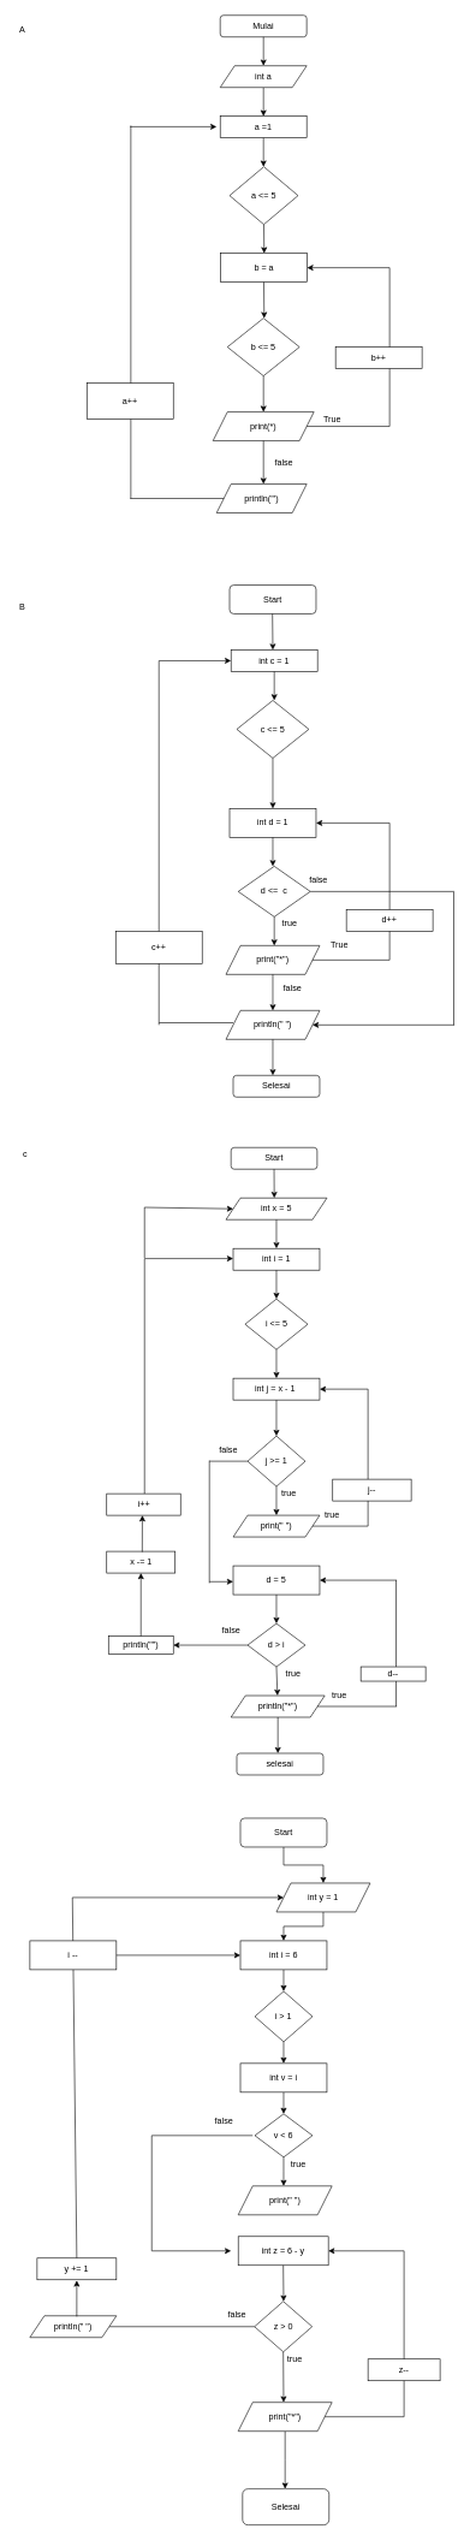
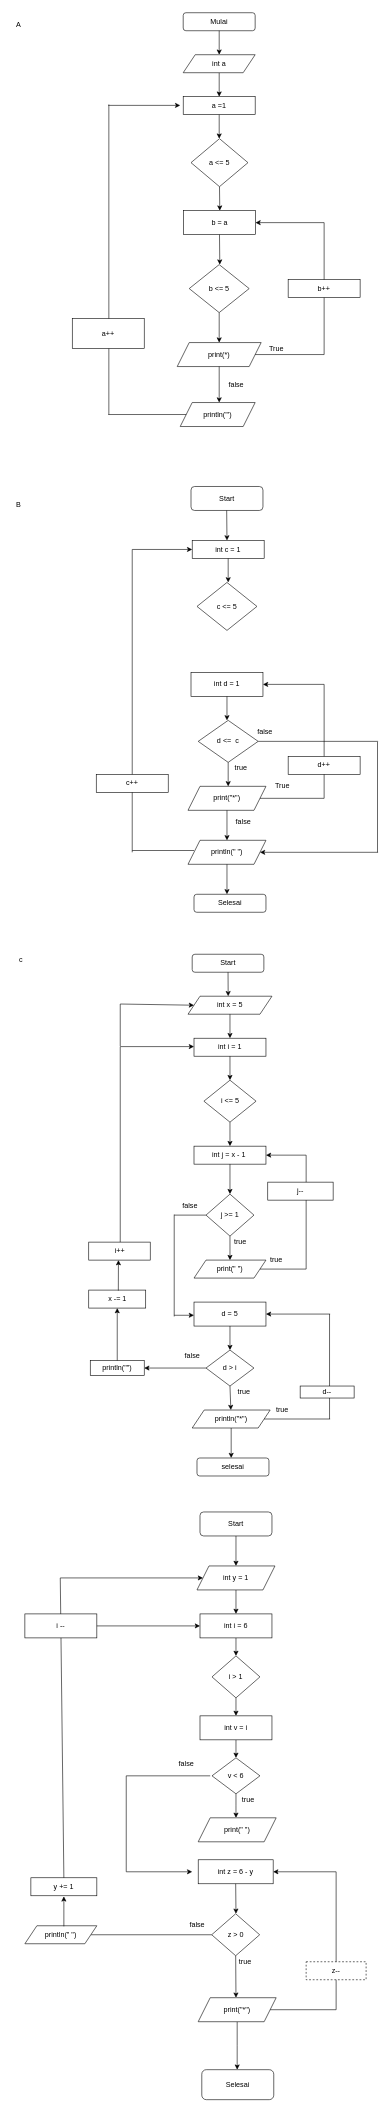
- <mxCell id="19" value="b++" style="rounded=0;whiteSpace=wrap;html=1;" vertex="1" parent="1"><mxGeometry x="465" y="480" width="120" height="30" as="geometry" /></mxCell>
+ <mxCell id="19" value="b++" style="rounded=0;whiteSpace=wrap;html=1;" vertex="1" parent="1"><mxGeometry x="480" y="465" width="120" height="30" as="geometry" /></mxCell>
- <mxCell id="34" value="" style="endArrow=classic;html=1;exitX=0.5;exitY=1;exitDx=0;exitDy=0;entryX=0.5;entryY=0;entryDx=0;entryDy=0;" edge="1" parent="1" source="33" target="35"><mxGeometry width="50" height="50" relative="1" as="geometry"><mxPoint x="340" y="1100" as="sourcePoint" /><mxPoint x="378" y="1100" as="targetPoint" /></mxGeometry></mxCell>
- <mxCell id="50" value="c++" style="rounded=0;whiteSpace=wrap;html=1;" vertex="1" parent="1"><mxGeometry x="160" y="1290" width="120" height="45" as="geometry" /></mxCell>
+ <mxCell id="50" value="c++" style="rounded=0;whiteSpace=wrap;html=1;" vertex="1" parent="1"><mxGeometry x="160" y="1290" width="120" height="30" as="geometry" /></mxCell>
- <mxCell id="76" value="j--" style="rounded=0;whiteSpace=wrap;html=1;" vertex="1" parent="1"><mxGeometry x="461" y="2050" width="109" height="30" as="geometry" /></mxCell>
+ <mxCell id="76" value="j--" style="rounded=0;whiteSpace=wrap;html=1;" vertex="1" parent="1"><mxGeometry x="446" y="1970" width="109" height="30" as="geometry" /></mxCell>
- <mxCell id="110" value="int y = 1" style="shape=parallelogram;perimeter=parallelogramPerimeter;whiteSpace=wrap;html=1;fixedSize=1;" vertex="1" parent="1"><mxGeometry x="383" y="2610" width="130" height="40" as="geometry" /></mxCell>
+ <mxCell id="110" value="int y = 1" style="shape=parallelogram;perimeter=parallelogramPerimeter;whiteSpace=wrap;html=1;fixedSize=1;" vertex="1" parent="1"><mxGeometry x="328" y="2610" width="130" height="40" as="geometry" /></mxCell>
- <mxCell id="132" value="z--" style="rounded=0;whiteSpace=wrap;html=1;" vertex="1" parent="1"><mxGeometry x="510" y="3270" width="100" height="30" as="geometry" /></mxCell>
+ <mxCell id="132" value="z--" style="rounded=0;whiteSpace=wrap;html=1;dashed=1;" vertex="1" parent="1"><mxGeometry x="510" y="3270" width="100" height="30" as="geometry" /></mxCell>
